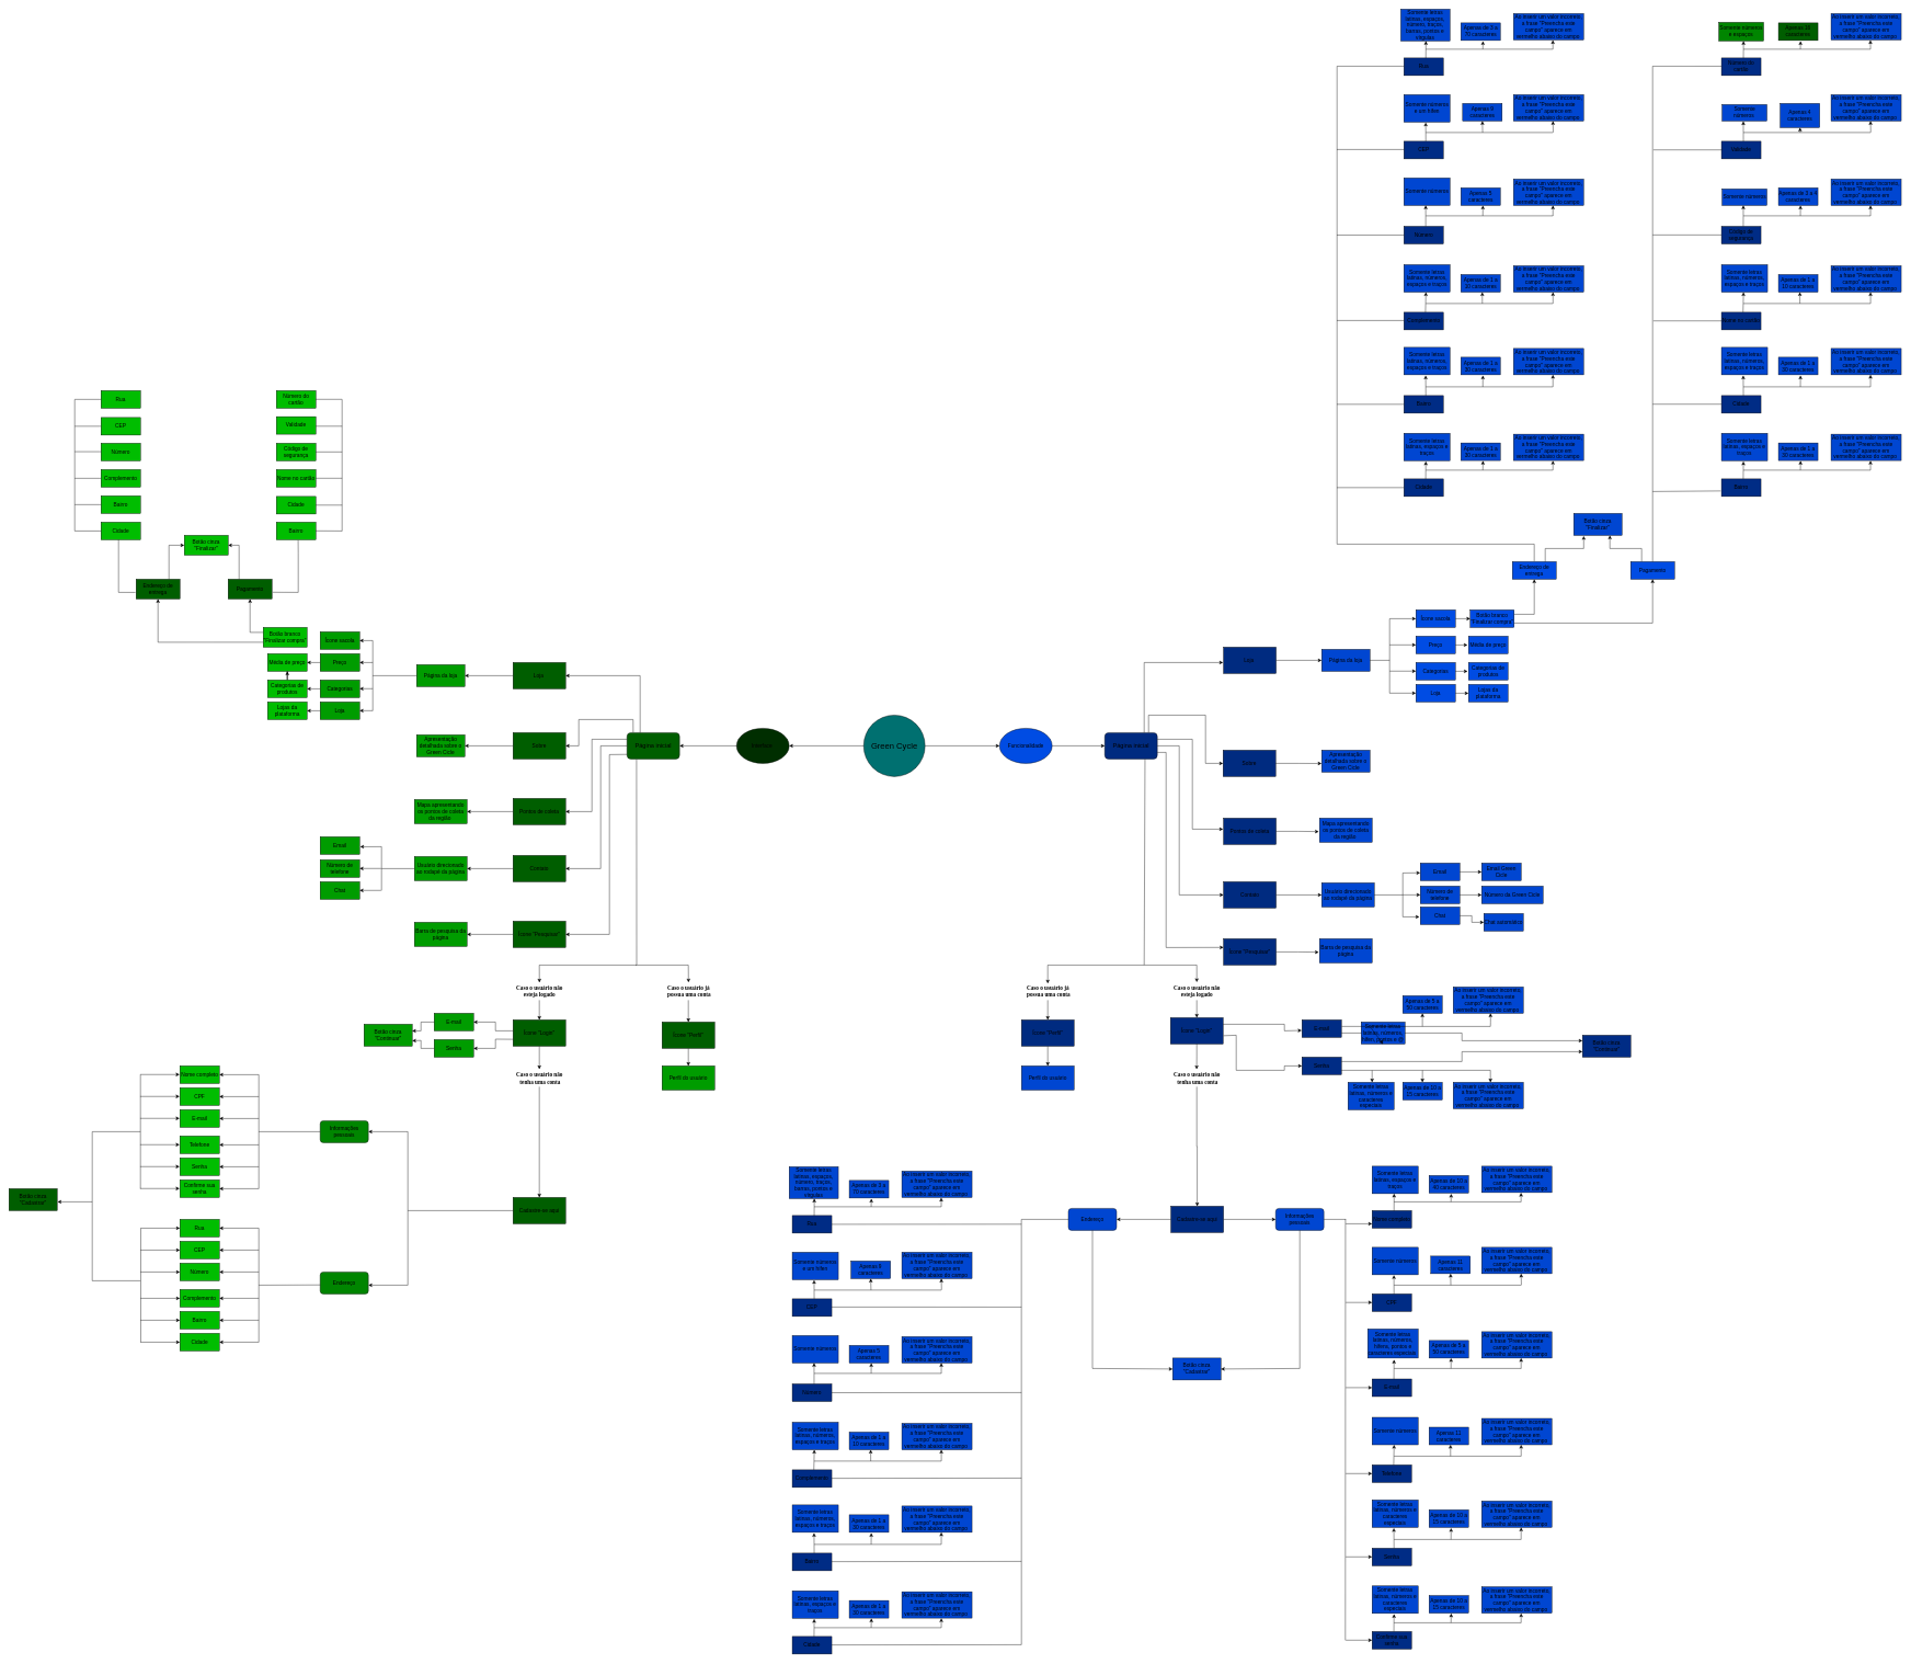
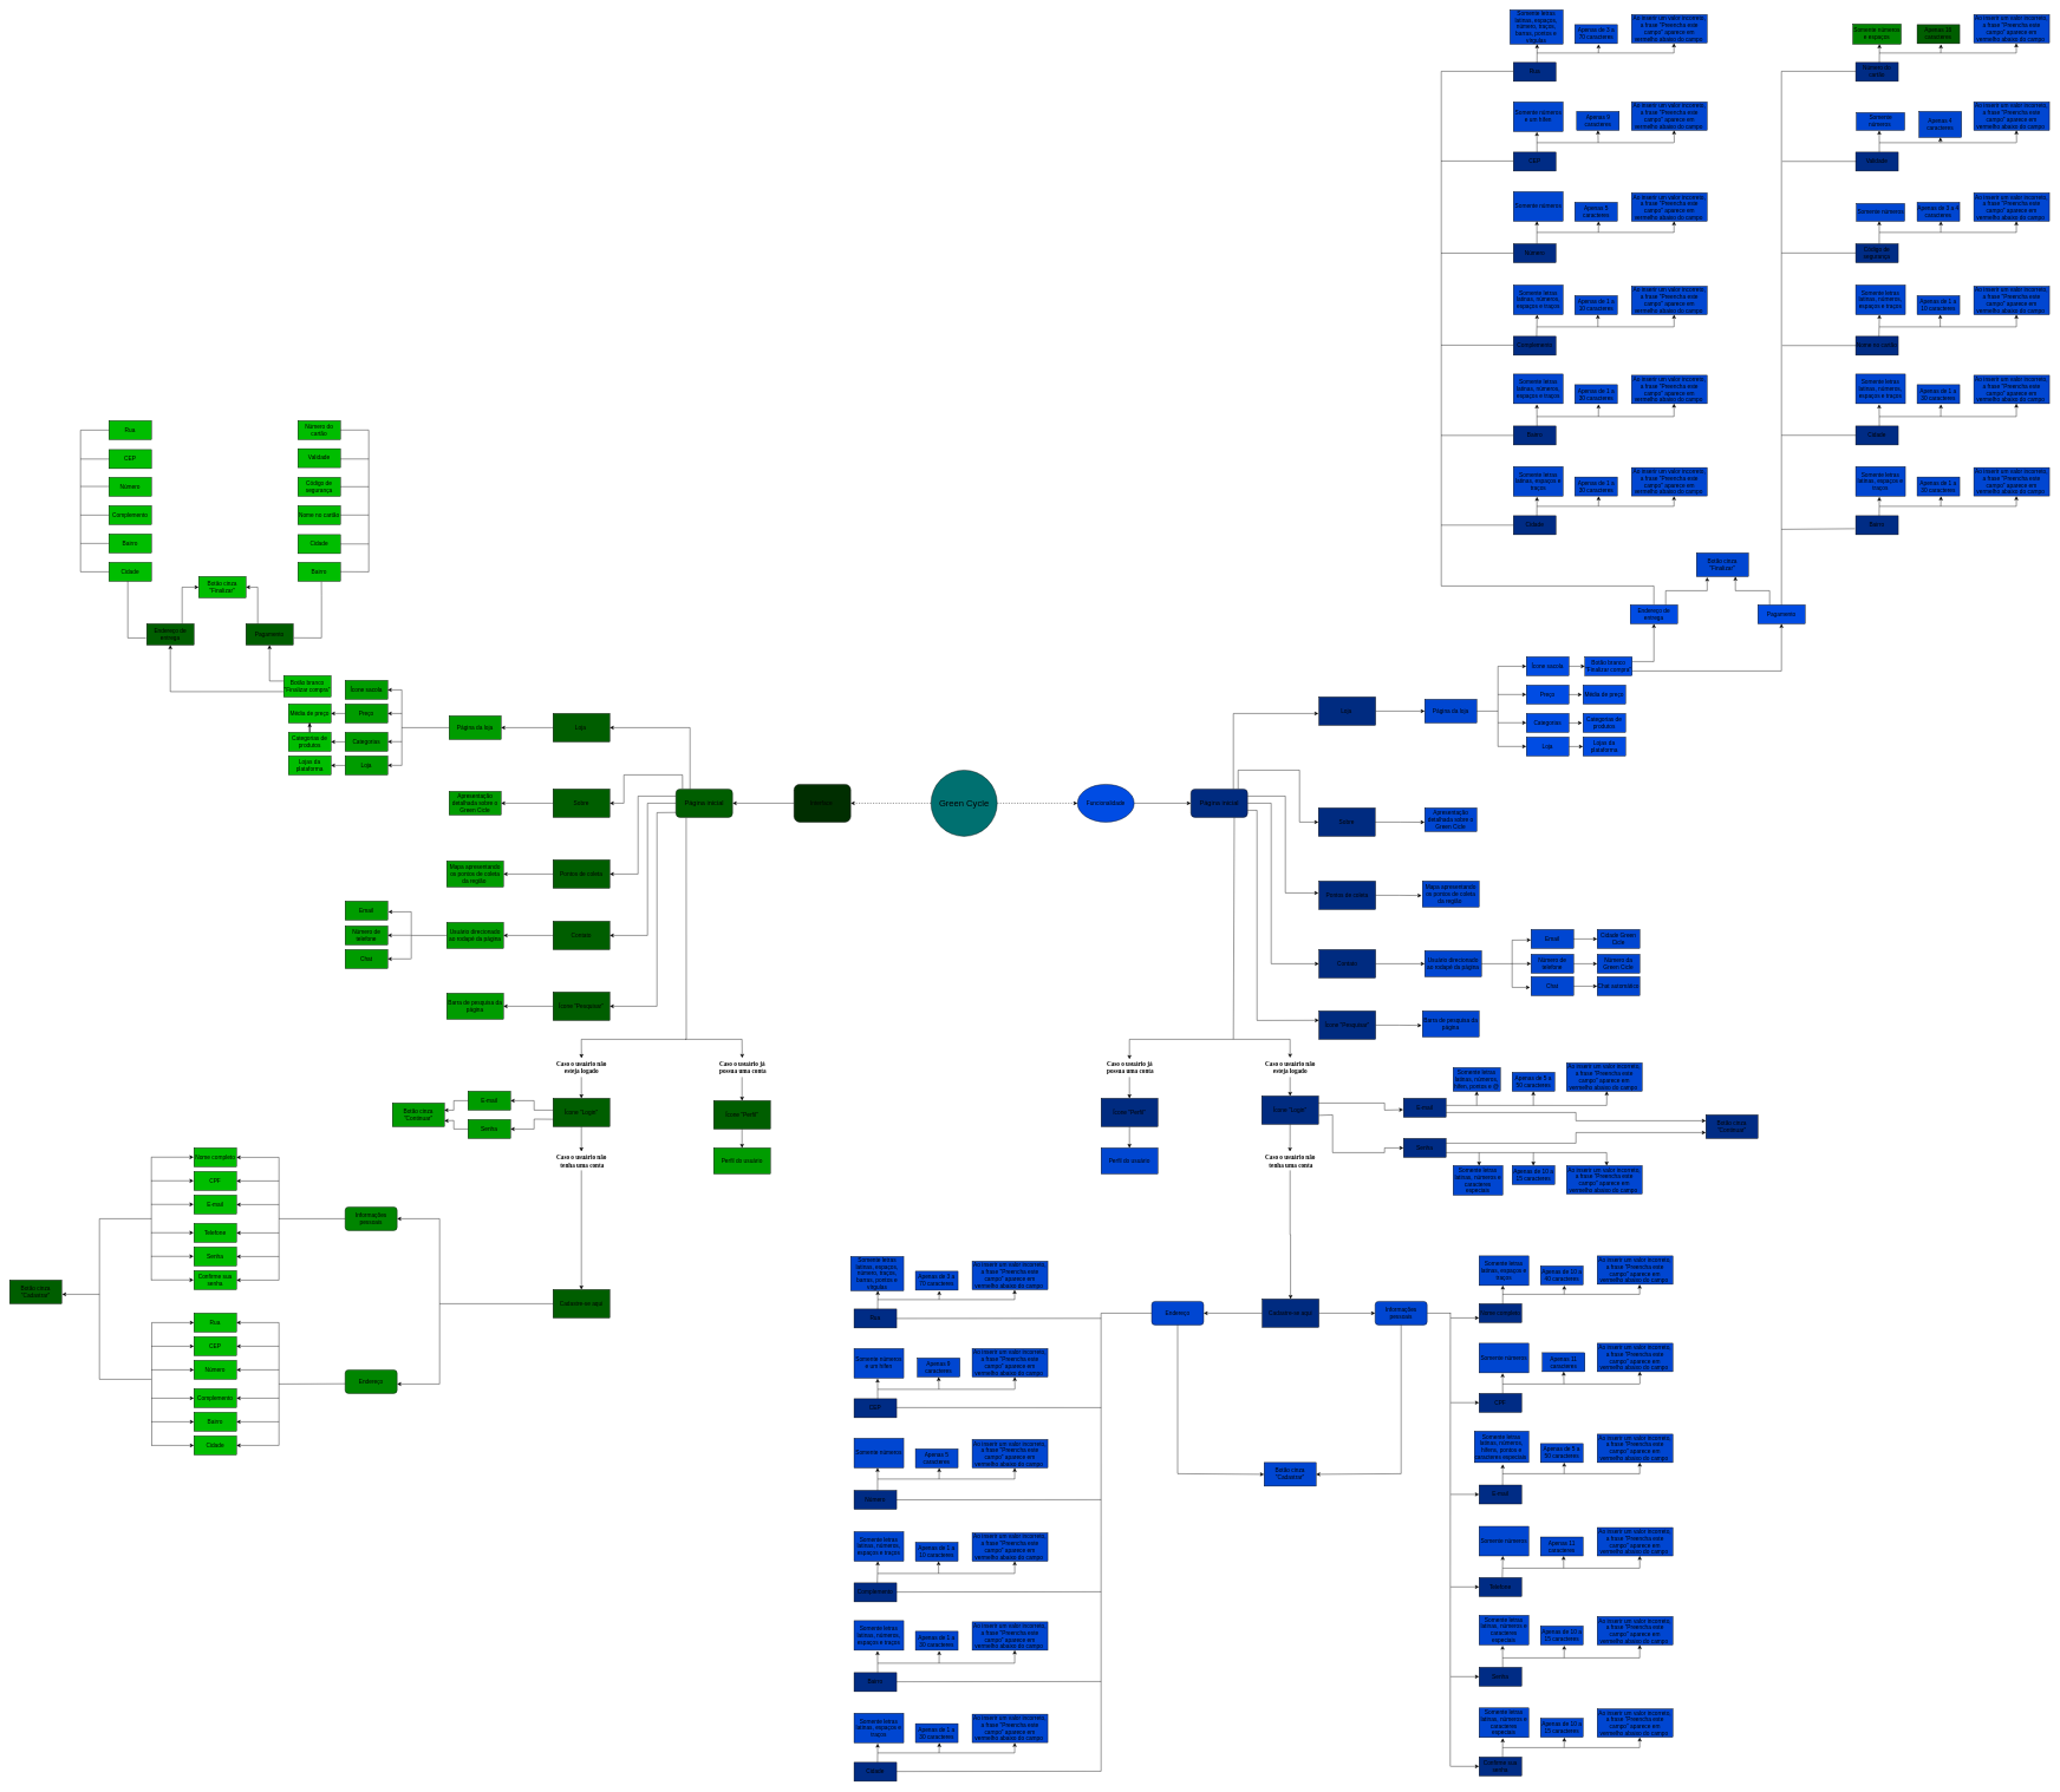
- <mxCell id="6" value="Interface&amp;nbsp;" style="ellipse;whiteSpace=wrap;html=1;fillColor=#002E00;" parent="1" vertex="1"><mxGeometry x="1680" y="1660" width="120" height="80" as="geometry" /></mxCell>
+ <mxCell id="6" value="Interface&amp;nbsp;" style="whiteSpace=wrap;html=1;fillColor=#002E00;rounded=1;" parent="1" vertex="1"><mxGeometry x="1680" y="1660" width="120" height="80" as="geometry" /></mxCell>
- <mxCell id="2" style="edgeStyle=orthogonalEdgeStyle;rounded=0;orthogonalLoop=1;jettySize=auto;html=1;exitX=0;exitY=0.5;exitDx=0;exitDy=0;entryX=1;entryY=0.5;entryDx=0;entryDy=0;" parent="1" source="4" target="6" edge="1"><mxGeometry relative="1" as="geometry" /></mxCell>
+ <mxCell id="2" style="edgeStyle=orthogonalEdgeStyle;rounded=0;orthogonalLoop=1;jettySize=auto;html=1;exitX=0;exitY=0.5;exitDx=0;exitDy=0;entryX=1;entryY=0.5;entryDx=0;entryDy=0;dashed=1;" parent="1" source="4" target="6" edge="1"><mxGeometry relative="1" as="geometry" /></mxCell>
- <mxCell id="3" style="edgeStyle=orthogonalEdgeStyle;rounded=0;orthogonalLoop=1;jettySize=auto;html=1;exitX=1;exitY=0.5;exitDx=0;exitDy=0;entryX=0;entryY=0.5;entryDx=0;entryDy=0;" parent="1" source="4" target="8" edge="1"><mxGeometry relative="1" as="geometry" /></mxCell>
+ <mxCell id="3" style="edgeStyle=orthogonalEdgeStyle;rounded=0;orthogonalLoop=1;jettySize=auto;html=1;exitX=1;exitY=0.5;exitDx=0;exitDy=0;entryX=0;entryY=0.5;entryDx=0;entryDy=0;dashed=1;" parent="1" source="4" target="8" edge="1"><mxGeometry relative="1" as="geometry" /></mxCell>
- <mxCell id="330" value="Email Green Cicle" style="rounded=0;whiteSpace=wrap;html=1;fillColor=#0046D1;" vertex="1" parent="1"><mxGeometry x="3380" y="1967.5" width="90" height="40" as="geometry" /></mxCell>
+ <mxCell id="330" value="Cidade Green Cicle" style="rounded=0;whiteSpace=wrap;html=1;fillColor=#0046D1;" vertex="1" parent="1"><mxGeometry x="3380" y="1967.5" width="90" height="40" as="geometry" /></mxCell>
- <mxCell id="331" value="Número da Green Cicle" style="rounded=0;whiteSpace=wrap;html=1;fillColor=#0046D1;" vertex="1" parent="1"><mxGeometry x="3380" y="2020" width="140" height="40" as="geometry" /></mxCell>
+ <mxCell id="331" value="Número da Green Cicle" style="rounded=0;whiteSpace=wrap;html=1;fillColor=#0046D1;" vertex="1" parent="1"><mxGeometry x="3380" y="2020" width="90" height="40" as="geometry" /></mxCell>
- <mxCell id="332" value="Chat automático" style="rounded=0;whiteSpace=wrap;html=1;fillColor=#0046D1;" vertex="1" parent="1"><mxGeometry x="3385" y="2082.5" width="90" height="40" as="geometry" /></mxCell>
+ <mxCell id="332" value="Chat automático" style="rounded=0;whiteSpace=wrap;html=1;fillColor=#0046D1;" vertex="1" parent="1"><mxGeometry x="3380" y="2067.5" width="90" height="40" as="geometry" /></mxCell>
- <mxCell id="194" value="Somente letras latinas, números, hífen, pontos e @" style="rounded=0;whiteSpace=wrap;html=1;fillColor=#0046D1;" parent="1" vertex="1"><mxGeometry x="3105" y="2330" width="100" height="50" as="geometry" /></mxCell>
+ <mxCell id="194" value="Somente letras latinas, números, hífen, pontos e @" style="rounded=0;whiteSpace=wrap;html=1;fillColor=#0046D1;" parent="1" vertex="1"><mxGeometry x="3075" y="2260" width="100" height="50" as="geometry" /></mxCell>
